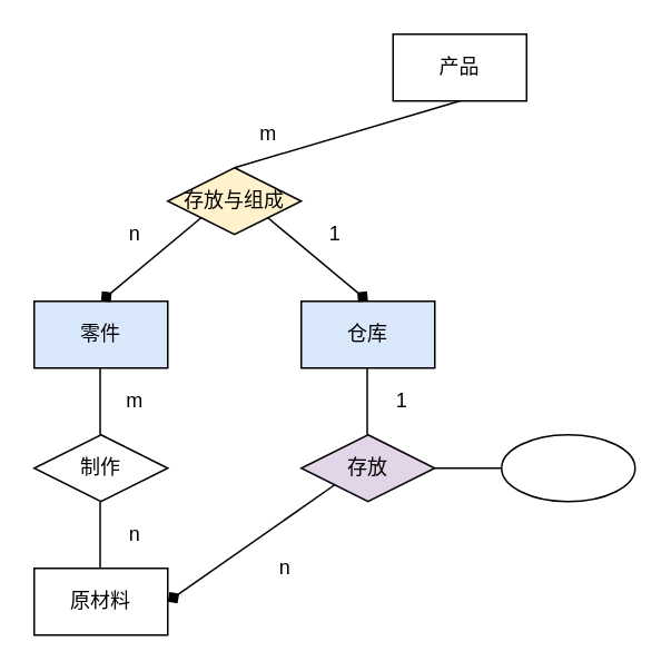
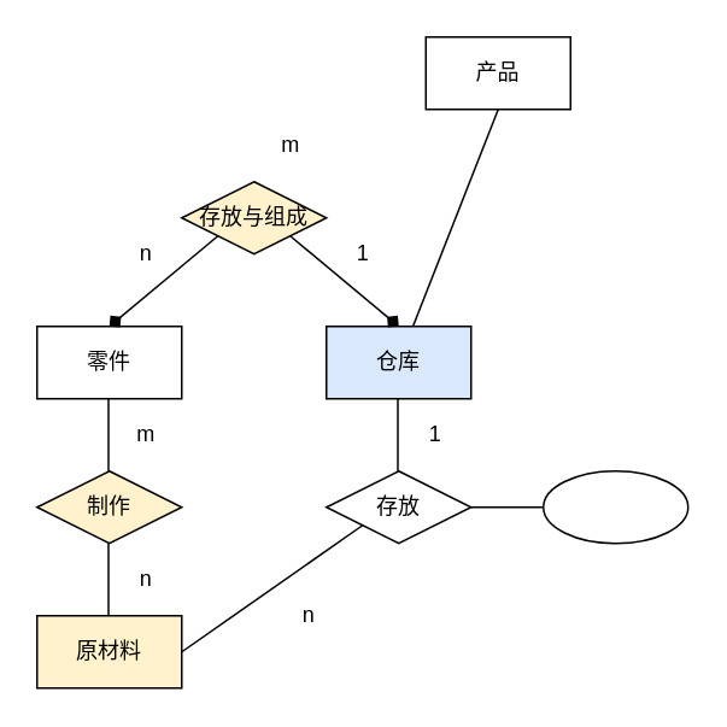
- <mxCell id="9" value="" style="endArrow=none;html=1;rounded=0;exitX=0.5;exitY=1;exitDx=0;exitDy=0;entryX=0.5;entryY=0;entryDx=0;entryDy=0;" edge="1" parent="1" source="2" target="3"><mxGeometry width="50" height="50" relative="1" as="geometry"><mxPoint x="-290.5" y="300" as="sourcePoint" /><mxPoint x="-290.5" y="340" as="targetPoint" /></mxGeometry></mxCell>
+ <mxCell id="9" value="" style="endArrow=none;html=1;rounded=0;exitX=0.5;exitY=1;exitDx=0;exitDy=0;" edge="1" parent="1" source="2" target="5"><mxGeometry width="50" height="50" relative="1" as="geometry"><mxPoint x="-290.5" y="300" as="sourcePoint" /><mxPoint x="-290.5" y="340" as="targetPoint" /></mxGeometry></mxCell>
- <mxCell id="4" value="零件" style="rounded=0;whiteSpace=wrap;html=1;fillColor=#dae8fc;" vertex="1" parent="1"><mxGeometry x="20" y="180" width="80" height="40" as="geometry" /></mxCell>
+ <mxCell id="4" value="零件" style="rounded=0;whiteSpace=wrap;html=1;" vertex="1" parent="1"><mxGeometry x="20" y="180" width="80" height="40" as="geometry" /></mxCell>
- <mxCell id="6" value="制作" style="rhombus;whiteSpace=wrap;html=1;" vertex="1" parent="1"><mxGeometry x="20" y="260" width="80" height="40" as="geometry" /></mxCell>
+ <mxCell id="6" value="制作" style="rhombus;whiteSpace=wrap;html=1;fillColor=#fff2cc;" vertex="1" parent="1"><mxGeometry x="20" y="260" width="80" height="40" as="geometry" /></mxCell>
- <mxCell id="8" value="存放" style="rhombus;whiteSpace=wrap;html=1;fillColor=#e1d5e7;" vertex="1" parent="1"><mxGeometry x="180" y="260" width="80" height="40" as="geometry" /></mxCell>
+ <mxCell id="8" value="存放" style="rhombus;whiteSpace=wrap;html=1;" vertex="1" parent="1"><mxGeometry x="180" y="260" width="80" height="40" as="geometry" /></mxCell>
- <mxCell id="15" value="" style="endArrow=diamond;html=1;rounded=0;exitX=0;exitY=1;exitDx=0;exitDy=0;entryX=1;entryY=0.5;entryDx=0;entryDy=0;" edge="1" parent="1" source="8" target="7"><mxGeometry width="50" height="50" relative="1" as="geometry"><mxPoint x="200" y="120" as="sourcePoint" /><mxPoint x="200" y="160" as="targetPoint" /></mxGeometry></mxCell>
+ <mxCell id="15" value="" style="endArrow=none;html=1;rounded=0;exitX=0;exitY=1;exitDx=0;exitDy=0;entryX=1;entryY=0.5;entryDx=0;entryDy=0;" edge="1" parent="1" source="8" target="7"><mxGeometry width="50" height="50" relative="1" as="geometry"><mxPoint x="200" y="120" as="sourcePoint" /><mxPoint x="200" y="160" as="targetPoint" /></mxGeometry></mxCell>
- <mxCell id="7" value="原材料" style="rounded=0;whiteSpace=wrap;html=1;" vertex="1" parent="1"><mxGeometry x="20" y="340" width="80" height="40" as="geometry" /></mxCell>
+ <mxCell id="7" value="原材料" style="rounded=0;whiteSpace=wrap;html=1;fillColor=#fff2cc;" vertex="1" parent="1"><mxGeometry x="20" y="340" width="80" height="40" as="geometry" /></mxCell>
